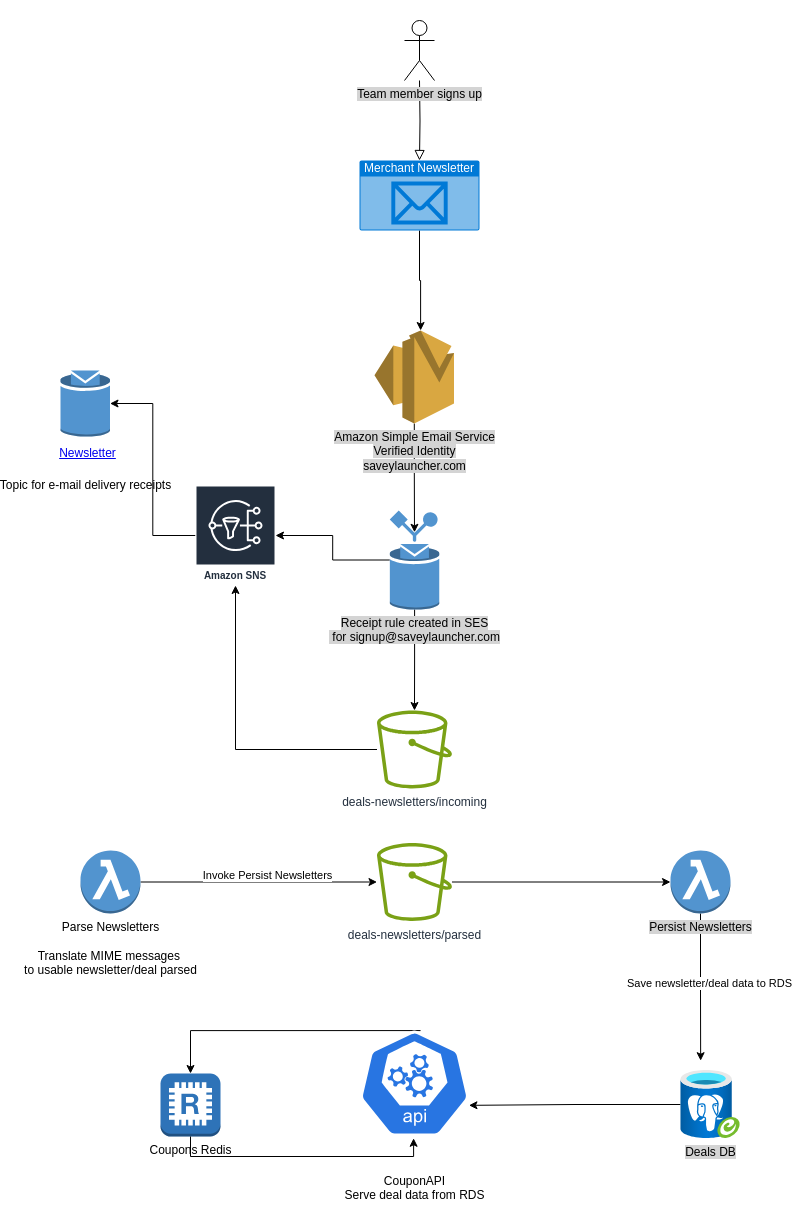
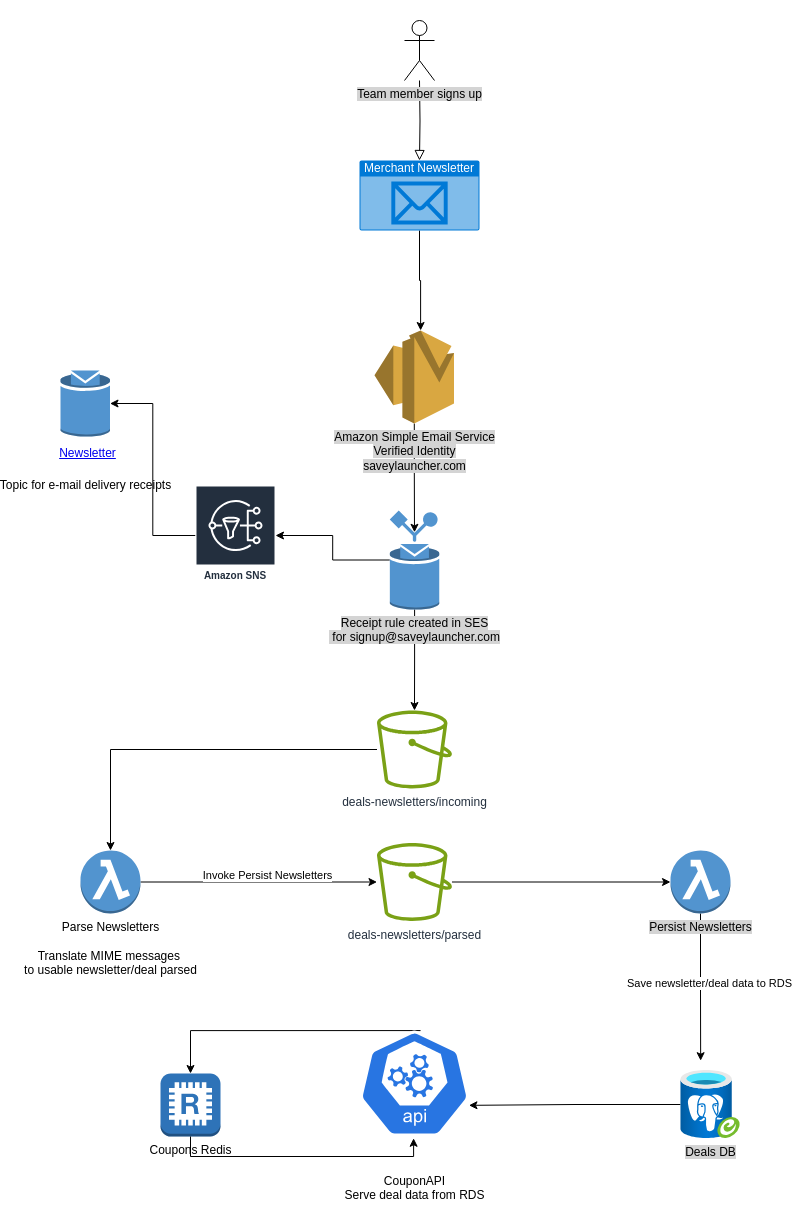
- <mxCell id="9" style="edgeStyle=orthogonalEdgeStyle;rounded=0;orthogonalLoop=1;jettySize=auto;html=1;" edge="1" parent="1" source="10" target="25"><mxGeometry relative="1" as="geometry" /></mxCell>
+ <mxCell id="9" style="edgeStyle=orthogonalEdgeStyle;rounded=0;orthogonalLoop=1;jettySize=auto;html=1;entryX=0.5;entryY=0;entryDx=0;entryDy=0;entryPerimeter=0;" edge="1" parent="1" source="10" target="14"><mxGeometry relative="1" as="geometry" /></mxCell>
